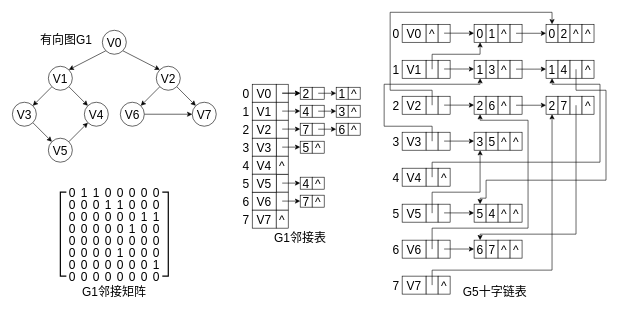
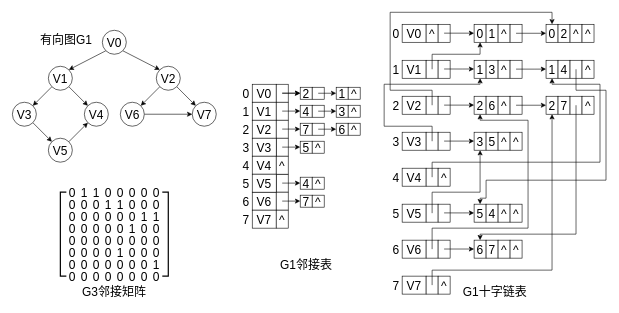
- <mxCell id="72" value="G1邻接表" style="text;html=1;strokeColor=none;fillColor=none;align=center;verticalAlign=middle;whiteSpace=wrap;rounded=0;fontSize=20;" vertex="1" parent="1"><mxGeometry x="400" y="380" width="200" height="30" as="geometry" /></mxCell>
+ <mxCell id="72" value="G1邻接表" style="text;html=1;strokeColor=none;fillColor=none;align=center;verticalAlign=middle;whiteSpace=wrap;rounded=0;fontSize=20;" vertex="1" parent="1"><mxGeometry x="410" y="425" width="200" height="30" as="geometry" /></mxCell>
- <mxCell id="171" value="G1邻接矩阵" style="text;html=1;strokeColor=none;fillColor=none;align=center;verticalAlign=middle;whiteSpace=wrap;rounded=0;fontSize=20;" vertex="1" parent="1"><mxGeometry x="100" y="470" width="180" height="30" as="geometry" /></mxCell>
+ <mxCell id="171" value="G3邻接矩阵" style="text;html=1;strokeColor=none;fillColor=none;align=center;verticalAlign=middle;whiteSpace=wrap;rounded=0;fontSize=20;" vertex="1" parent="1"><mxGeometry x="100" y="470" width="180" height="30" as="geometry" /></mxCell>
- <mxCell id="226" value="G5十字链表" style="text;html=1;strokeColor=none;fillColor=none;align=center;verticalAlign=middle;whiteSpace=wrap;rounded=0;fontSize=20;" vertex="1" parent="1"><mxGeometry x="640" y="470" width="370" height="30" as="geometry" /></mxCell>
+ <mxCell id="226" value="G1十字链表" style="text;html=1;strokeColor=none;fillColor=none;align=center;verticalAlign=middle;whiteSpace=wrap;rounded=0;fontSize=20;" vertex="1" parent="1"><mxGeometry x="640" y="470" width="370" height="30" as="geometry" /></mxCell>
